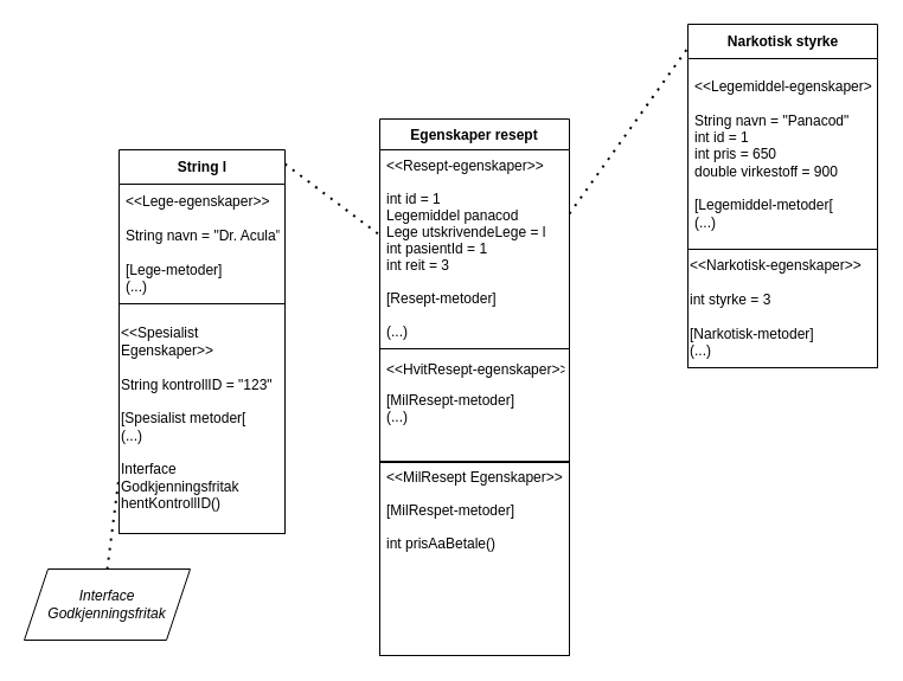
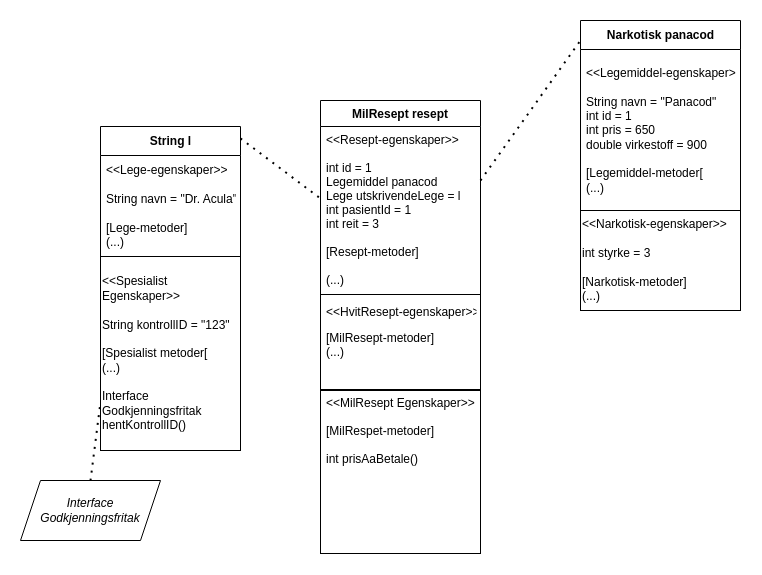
- <mxCell id="12" value="Narkotisk styrke" style="swimlane;fontStyle=1;align=center;verticalAlign=middle;childLayout=stackLayout;horizontal=1;startSize=29;horizontalStack=0;resizeParent=1;resizeParentMax=0;resizeLast=0;collapsible=0;marginBottom=0;html=1;strokeColor=default;fillColor=none;" vertex="1" parent="1"><mxGeometry x="580" y="20" width="160" height="190" as="geometry" /></mxCell>
+ <mxCell id="12" value="Narkotisk panacod" style="swimlane;fontStyle=1;align=center;verticalAlign=middle;childLayout=stackLayout;horizontal=1;startSize=29;horizontalStack=0;resizeParent=1;resizeParentMax=0;resizeLast=0;collapsible=0;marginBottom=0;html=1;strokeColor=default;fillColor=none;" vertex="1" parent="1"><mxGeometry x="580" y="20" width="160" height="190" as="geometry" /></mxCell>
- <mxCell id="2" value="Egenskaper resept" style="swimlane;fontStyle=1;align=center;verticalAlign=top;childLayout=stackLayout;horizontal=1;startSize=26;horizontalStack=0;resizeParent=1;resizeLast=0;collapsible=1;marginBottom=0;rounded=0;shadow=0;strokeWidth=1;" parent="1" vertex="1"><mxGeometry x="320" y="100" width="160" height="290" as="geometry"><mxRectangle x="550" y="140" width="160" height="26" as="alternateBounds" /></mxGeometry></mxCell>
+ <mxCell id="2" value="MilResept resept" style="swimlane;fontStyle=1;align=center;verticalAlign=top;childLayout=stackLayout;horizontal=1;startSize=26;horizontalStack=0;resizeParent=1;resizeLast=0;collapsible=1;marginBottom=0;rounded=0;shadow=0;strokeWidth=1;" parent="1" vertex="1"><mxGeometry x="320" y="100" width="160" height="290" as="geometry"><mxRectangle x="550" y="140" width="160" height="26" as="alternateBounds" /></mxGeometry></mxCell>
